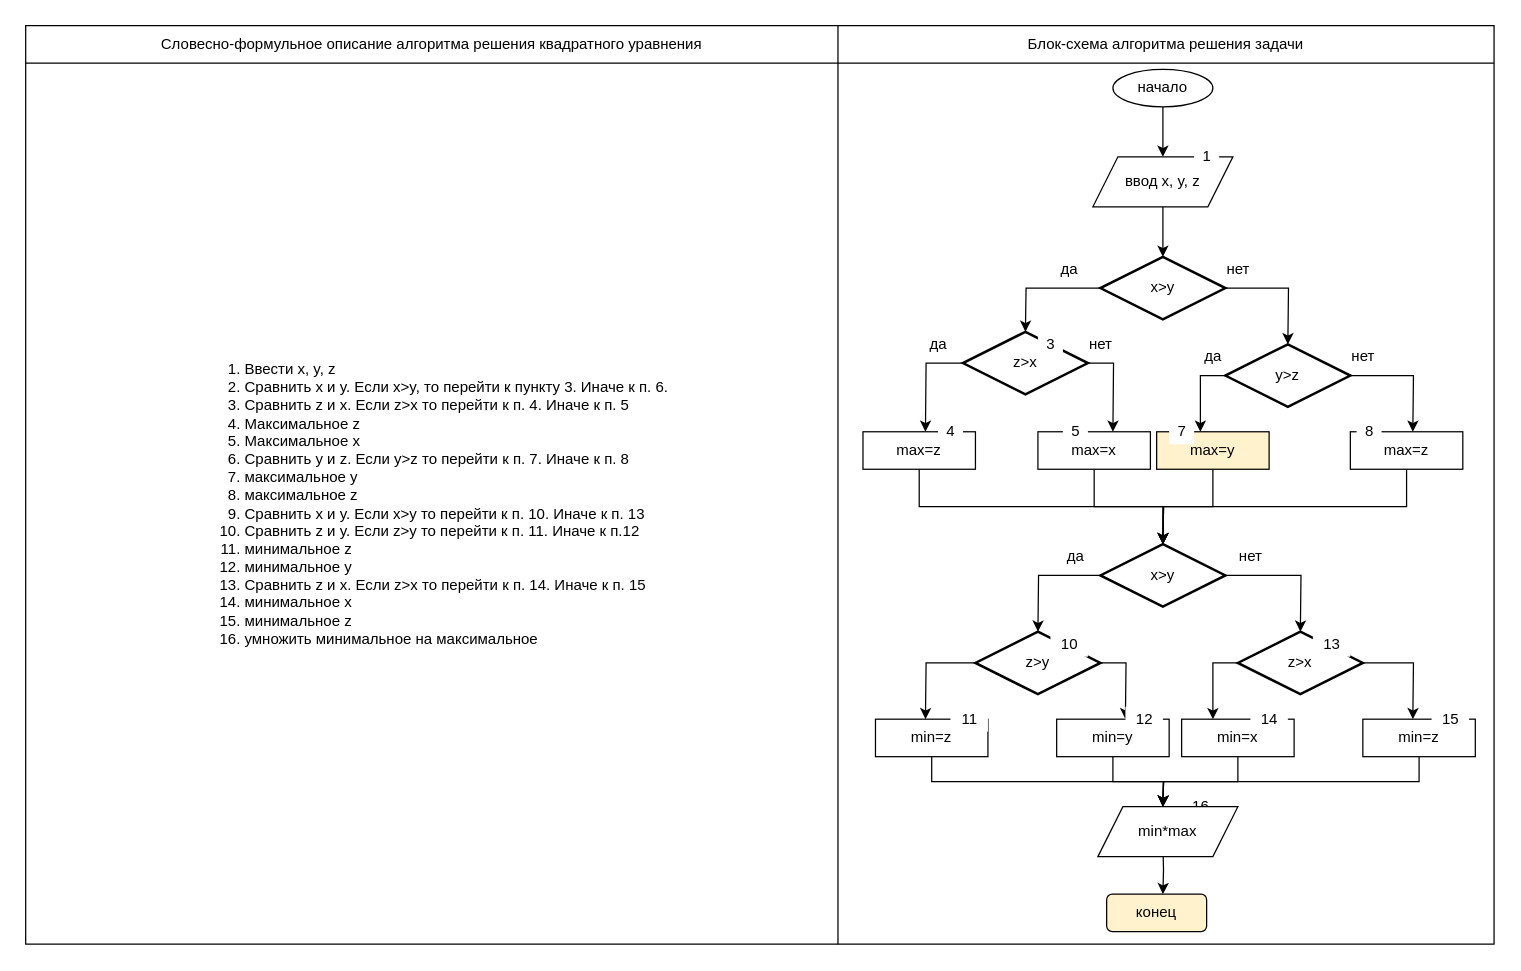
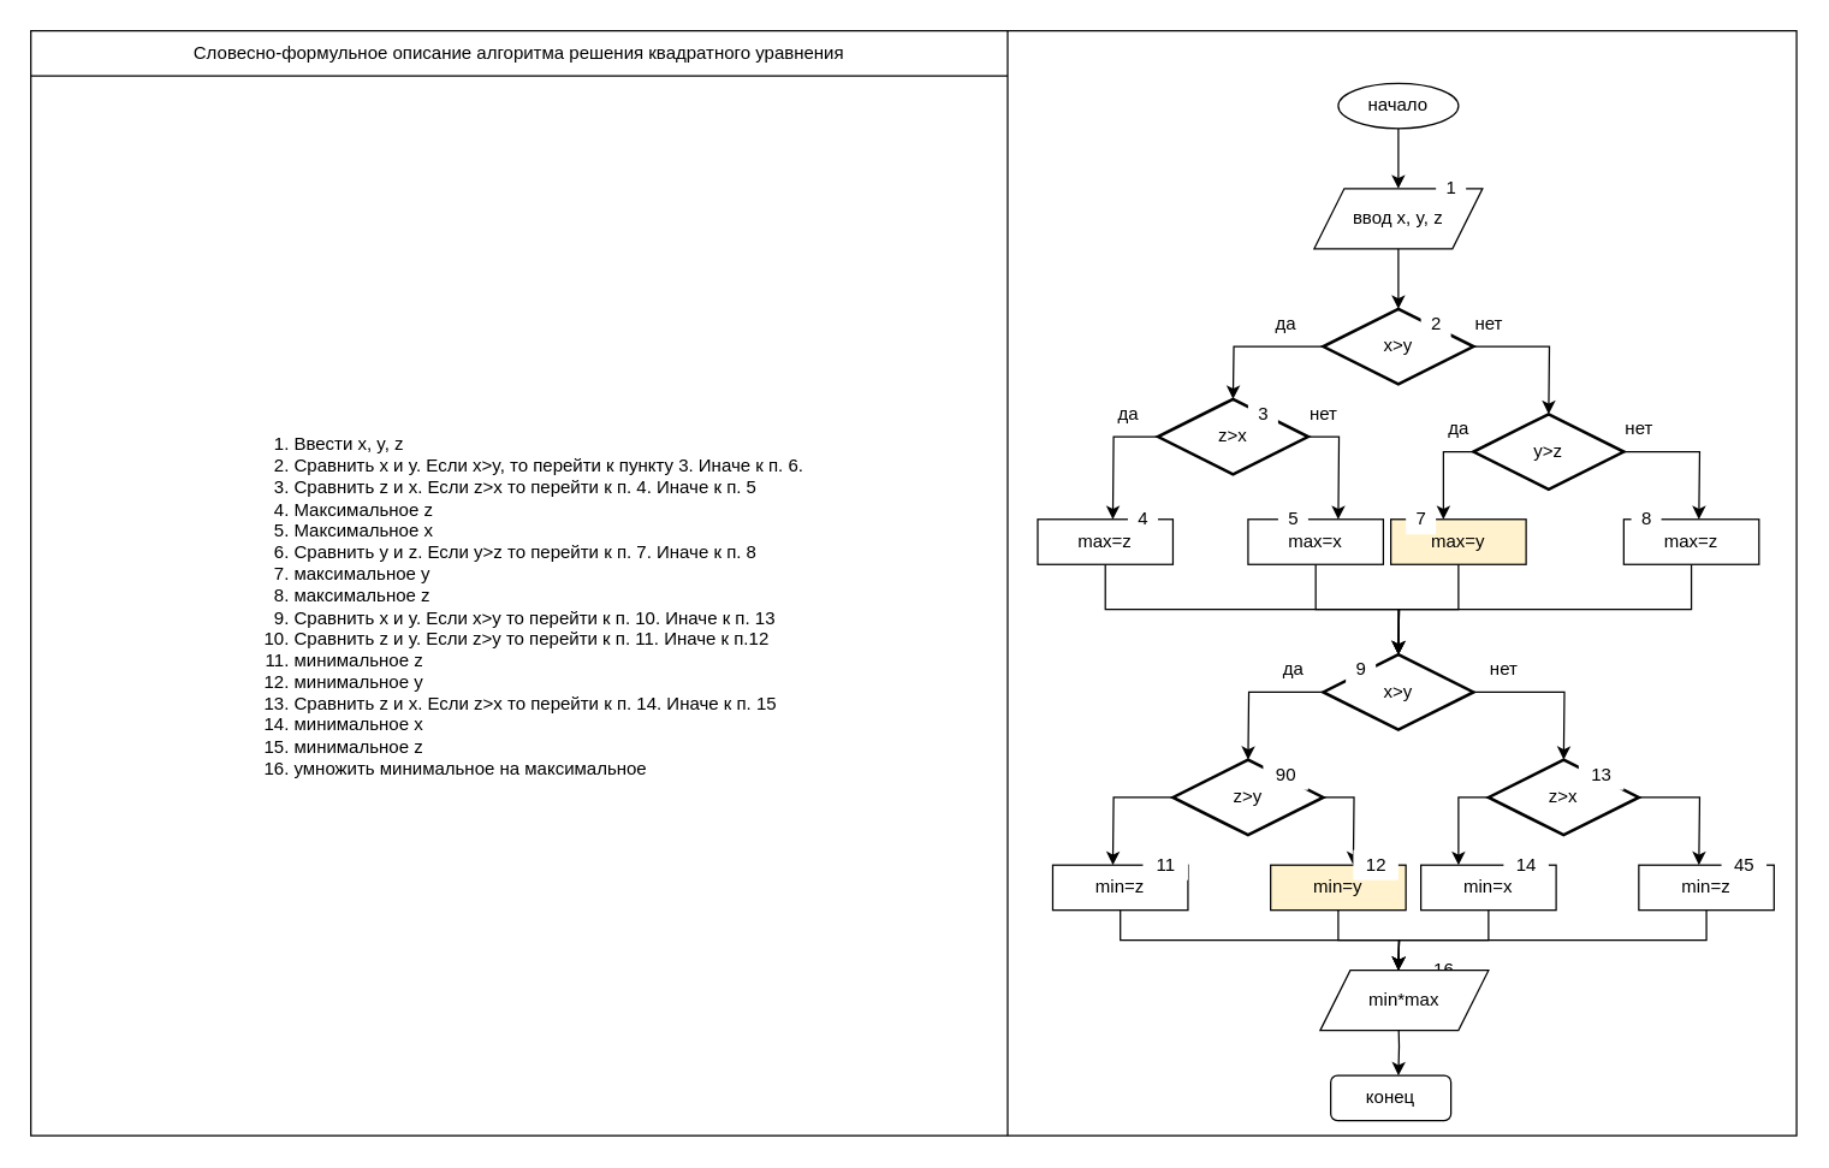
- <mxCell id="5" value="Блок-схема алгоритма решения задачи" style="shape=partialRectangle;html=1;whiteSpace=wrap;connectable=0;overflow=hidden;fillColor=none;top=0;left=0;bottom=0;right=0;pointerEvents=1;" vertex="1" parent="3"><mxGeometry x="650" width="525" height="30" as="geometry" /></mxCell>
+ <mxCell id="58" value="2" style="text;html=1;align=center;verticalAlign=middle;resizable=0;points=[];autosize=1;strokeColor=none;fillColor=#FFFFFF;" vertex="1" parent="1"><mxGeometry x="945" y="205" width="20" height="20" as="geometry" /></mxCell>
+ <mxCell id="64" value="9" style="text;html=1;align=center;verticalAlign=middle;resizable=0;points=[];autosize=1;strokeColor=none;fillColor=#FFFFFF;" vertex="1" parent="1"><mxGeometry x="895" y="435" width="20" height="20" as="geometry" /></mxCell>
- <mxCell id="65" value="10" style="text;html=1;align=center;verticalAlign=middle;resizable=0;points=[];autosize=1;strokeColor=none;fillColor=#FFFFFF;" vertex="1" parent="1"><mxGeometry x="840" y="505" width="30" height="20" as="geometry" /></mxCell>
+ <mxCell id="65" value="90" style="text;html=1;align=center;verticalAlign=middle;resizable=0;points=[];autosize=1;strokeColor=none;fillColor=#FFFFFF;" vertex="1" parent="1"><mxGeometry x="840" y="505" width="30" height="20" as="geometry" /></mxCell>
- <mxCell id="67" value="15" style="text;html=1;align=center;verticalAlign=middle;resizable=0;points=[];autosize=1;strokeColor=none;fillColor=#FFFFFF;" vertex="1" parent="1"><mxGeometry x="1145" y="565" width="30" height="20" as="geometry" /></mxCell>
+ <mxCell id="67" value="45" style="text;html=1;align=center;verticalAlign=middle;resizable=0;points=[];autosize=1;strokeColor=none;fillColor=#FFFFFF;" vertex="1" parent="1"><mxGeometry x="1145" y="565" width="30" height="20" as="geometry" /></mxCell>
- <mxCell id="50" value="min=y" style="rounded=0;whiteSpace=wrap;html=1;" vertex="1" parent="1"><mxGeometry x="845" y="575" width="90" height="30" as="geometry" /></mxCell>
+ <mxCell id="50" value="min=y" style="rounded=0;whiteSpace=wrap;html=1;fillColor=#fff2cc;" vertex="1" parent="1"><mxGeometry x="845" y="575" width="90" height="30" as="geometry" /></mxCell>
- <mxCell id="56" value="конец" style="rounded=1;whiteSpace=wrap;html=1;fillColor=#fff2cc;" vertex="1" parent="1"><mxGeometry x="885" y="715" width="80" height="30" as="geometry" /></mxCell>
+ <mxCell id="56" value="конец" style="rounded=1;whiteSpace=wrap;html=1;" vertex="1" parent="1"><mxGeometry x="885" y="715" width="80" height="30" as="geometry" /></mxCell>
